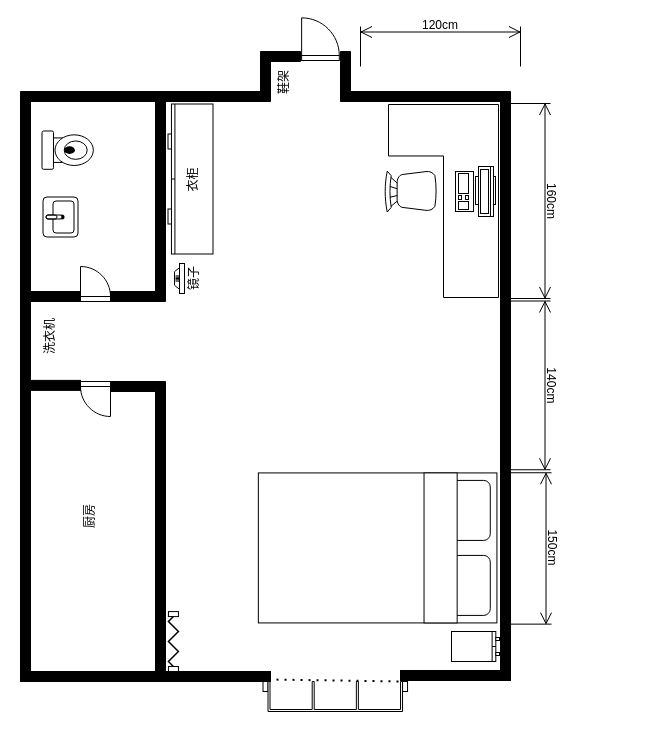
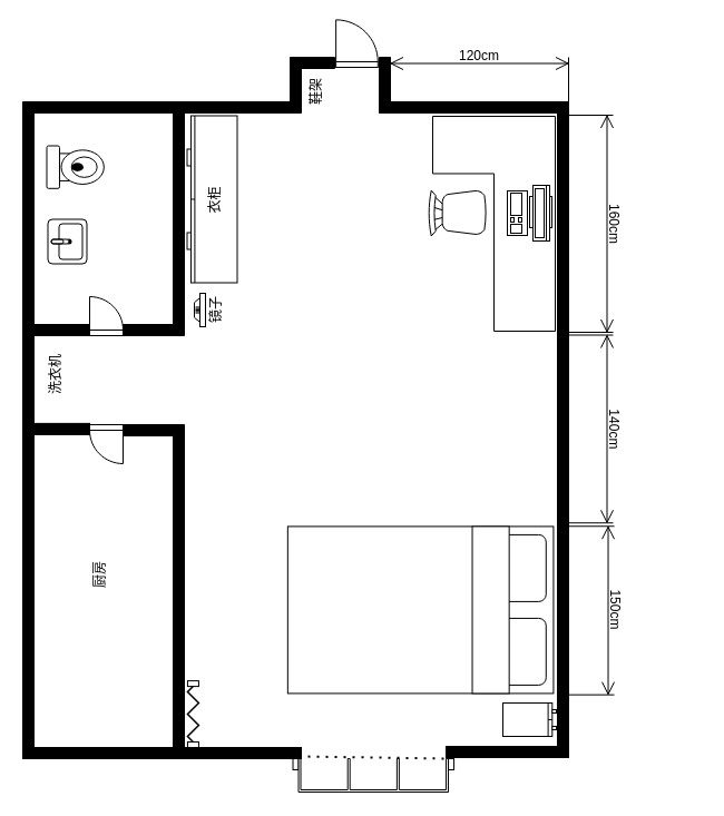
- <mxCell id="33" value="120cm" style="shape=dimension;direction=west;whiteSpace=wrap;html=1;align=center;points=[];verticalAlign=top;spacingTop=-15;labelBackgroundColor=none;" vertex="1" parent="1"><mxGeometry x="360" y="26" width="160" height="40" as="geometry" /></mxCell>
+ <mxCell id="33" value="120cm" style="shape=dimension;direction=west;whiteSpace=wrap;html=1;align=center;points=[];verticalAlign=top;spacingTop=-15;labelBackgroundColor=none;" vertex="1" parent="1"><mxGeometry x="350" y="51" width="160" height="40" as="geometry" /></mxCell>
